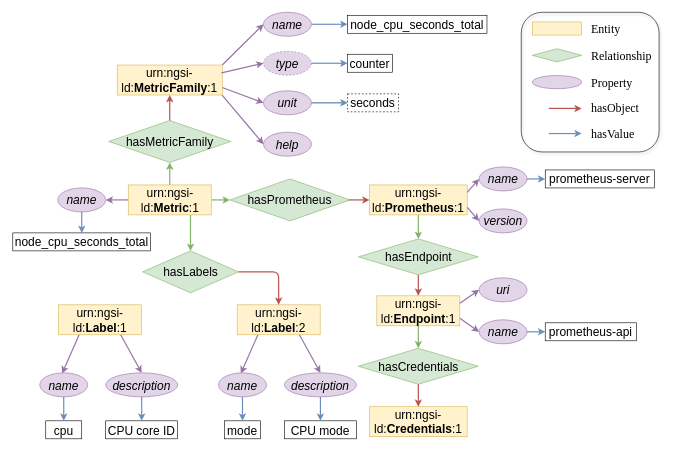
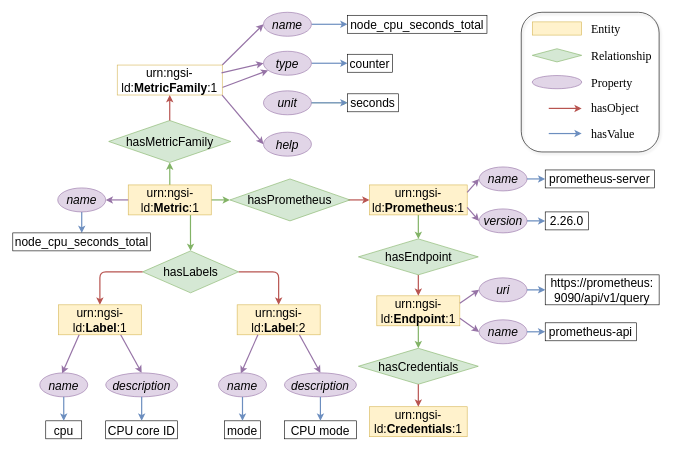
- <mxCell id="13" value="type" style="ellipse;whiteSpace=wrap;html=1;align=center;fillColor=#e1d5e7;strokeColor=#9673a6;fontStyle=2;fontSize=20;dashed=1;" parent="1" vertex="1"><mxGeometry x="438.19" y="85" width="80" height="40" as="geometry" /></mxCell>
+ <mxCell id="13" value="type" style="ellipse;whiteSpace=wrap;html=1;align=center;fillColor=#e1d5e7;strokeColor=#9673a6;fontStyle=2;fontSize=20;" parent="1" vertex="1"><mxGeometry x="438.19" y="85" width="80" height="40" as="geometry" /></mxCell>
- <mxCell id="4" value="urn:ngsi-ld:&lt;b style=&quot;font-size: 20px;&quot;&gt;MetricFamily&lt;/b&gt;:1" style="whiteSpace=wrap;html=1;align=center;fillColor=#fff2cc;strokeColor=#d6b656;fontSize=20;" parent="1" vertex="1"><mxGeometry x="194.23" y="108" width="175.19" height="50" as="geometry" /></mxCell>
+ <mxCell id="4" value="urn:ngsi-ld:&lt;b style=&quot;font-size: 20px;&quot;&gt;MetricFamily&lt;/b&gt;:1" style="whiteSpace=wrap;html=1;align=center;fillColor=#ffffff;strokeColor=#d6b656;fontSize=20;" parent="1" vertex="1"><mxGeometry x="194.23" y="108" width="175.19" height="50" as="geometry" /></mxCell>
- <mxCell id="2" style="rounded=1;orthogonalLoop=1;jettySize=auto;html=1;exitX=1;exitY=0.75;exitDx=0;exitDy=0;entryX=0;entryY=0.5;entryDx=0;entryDy=0;strokeColor=#9673a6;strokeWidth=2;fillColor=#e1d5e7;fontSize=16;" parent="1" source="4" target="17" edge="1"><mxGeometry relative="1" as="geometry" /></mxCell>
+ <mxCell id="2" style="rounded=1;orthogonalLoop=1;jettySize=auto;html=1;exitX=1;exitY=0.75;exitDx=0;exitDy=0;strokeColor=#9673a6;strokeWidth=2;fillColor=#e1d5e7;fontSize=16;" parent="1" source="4" target="13" edge="1"><mxGeometry relative="1" as="geometry" /></mxCell>
- <mxCell id="45" value="seconds" style="html=1;align=center;fontSize=20;whiteSpace=wrap;dashed=1;" parent="1" vertex="1"><mxGeometry x="578.37" y="156" width="85.13" height="30" as="geometry" /></mxCell>
+ <mxCell id="45" value="seconds" style="html=1;align=center;fontSize=20;whiteSpace=wrap;" parent="1" vertex="1"><mxGeometry x="578.37" y="156" width="85.13" height="30" as="geometry" /></mxCell>
+ <mxCell id="27" value="" style="edgeStyle=orthogonalEdgeStyle;rounded=1;orthogonalLoop=1;jettySize=auto;html=1;endArrow=classic;fontFamily=Helvetica;fontSize=16;strokeColor=#6c8ebf;strokeWidth=2;fillColor=#dae8fc;" parent="1" source="28" target="29" edge="1"><mxGeometry relative="1" as="geometry" /></mxCell>
+ <mxCell id="29" value="2.26.0" style="html=1;align=center;fontSize=20;whiteSpace=wrap;" parent="1" vertex="1"><mxGeometry x="908.19" y="353" width="72.01" height="30" as="geometry" /></mxCell>
+ <mxCell id="78" style="edgeStyle=orthogonalEdgeStyle;rounded=1;orthogonalLoop=1;jettySize=auto;html=1;exitX=0;exitY=0.5;exitDx=0;exitDy=0;entryX=0.5;entryY=0;entryDx=0;entryDy=0;fontSize=16;strokeColor=#B85450;strokeWidth=2;fillColor=#d5e8d4;" edge="1" parent="1" source="77" target="79"><mxGeometry relative="1" as="geometry" /></mxCell>
+ <mxCell id="44" value="" style="edgeStyle=orthogonalEdgeStyle;rounded=1;orthogonalLoop=1;jettySize=auto;html=1;endArrow=classic;fontFamily=Helvetica;fontSize=16;strokeColor=#6c8ebf;strokeWidth=2;fillColor=#dae8fc;exitX=1;exitY=0.5;exitDx=0;exitDy=0;" parent="1" source="6" target="7" edge="1"><mxGeometry relative="1" as="geometry"><mxPoint x="631.64" y="663" as="sourcePoint" /><mxPoint x="631.64" y="693" as="targetPoint" /></mxGeometry></mxCell>
+ <mxCell id="7" value="https://prometheus:&lt;br&gt;9090/api/v1/query" style="html=1;align=center;fontSize=20;whiteSpace=wrap;" parent="1" vertex="1"><mxGeometry x="908.19" y="458" width="190" height="50" as="geometry" /></mxCell>
